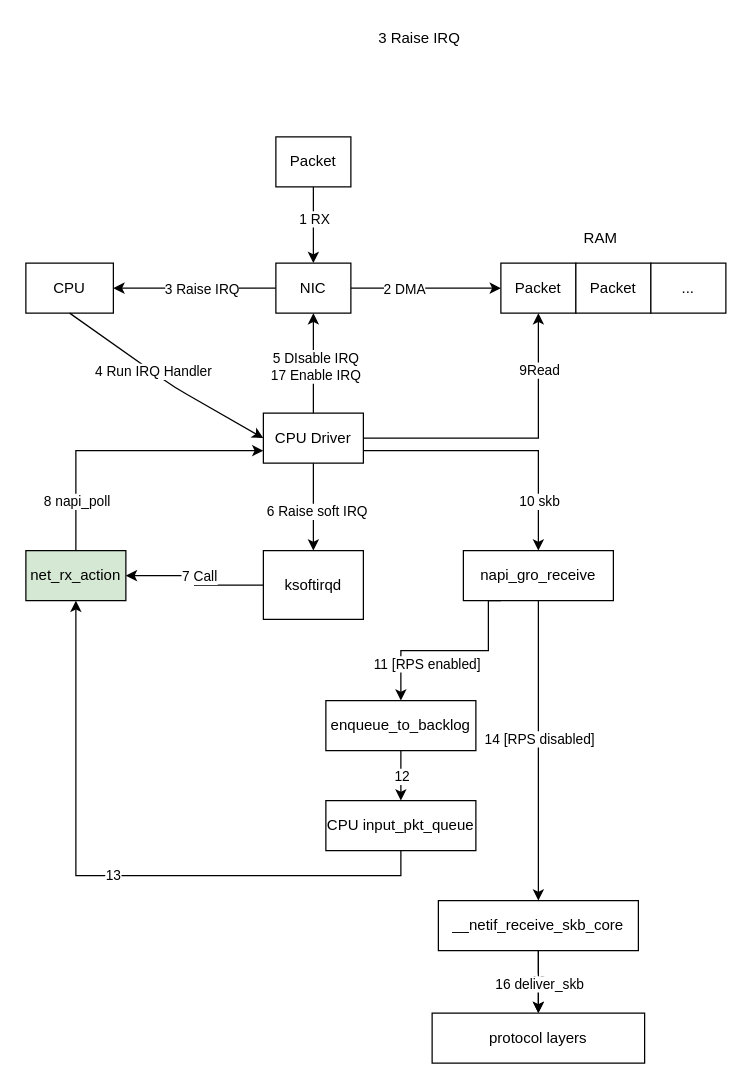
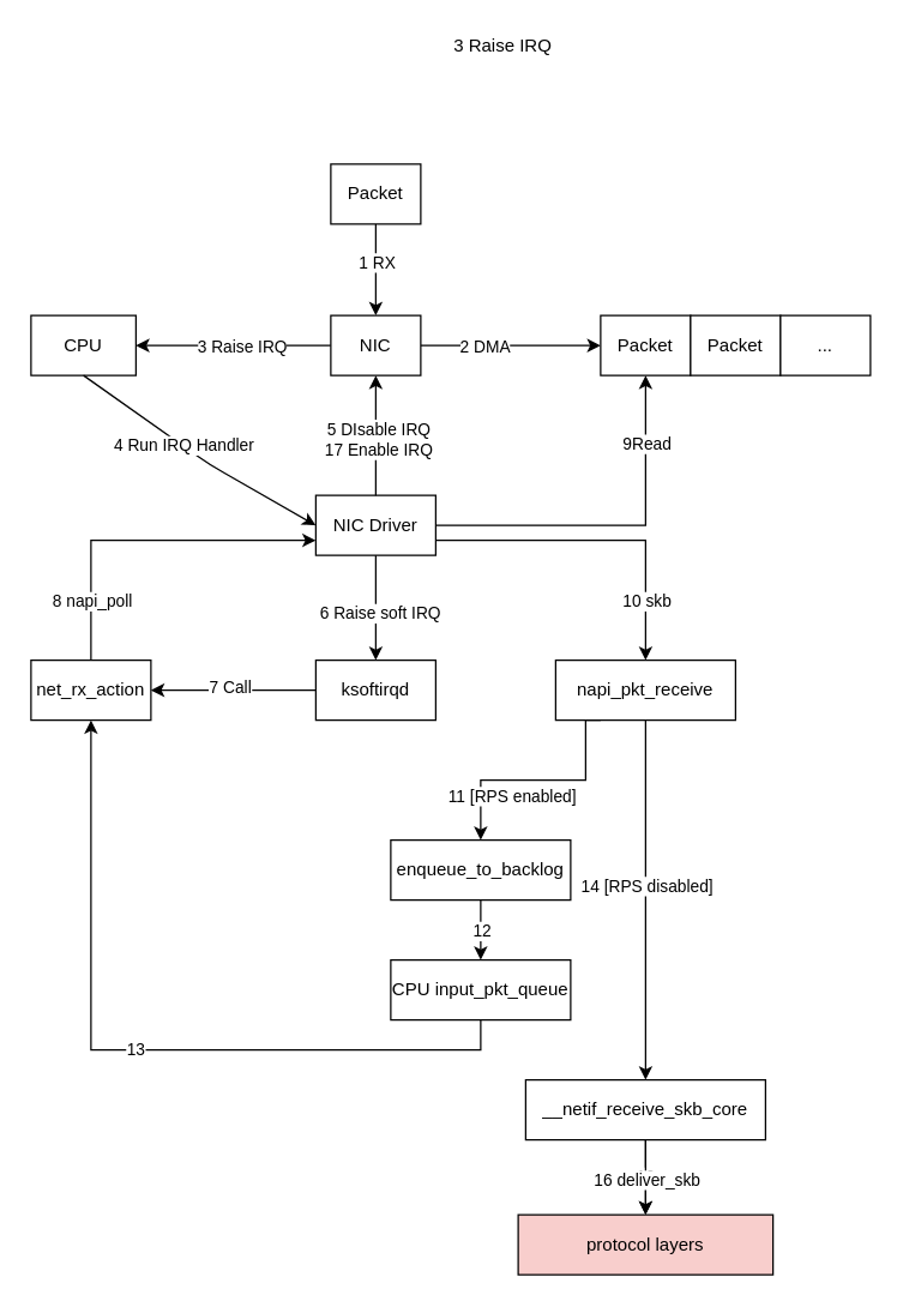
- <mxCell id="12" value="RAM" style="text;html=1;strokeColor=none;fillColor=none;align=center;verticalAlign=middle;whiteSpace=wrap;rounded=0;" parent="10" vertex="1"><mxGeometry x="60" width="40" height="20" as="geometry" /></mxCell>
- <mxCell id="20" value="CPU Driver" style="rounded=0;whiteSpace=wrap;html=1;" parent="1" vertex="1"><mxGeometry x="210" y="330" width="80" height="40" as="geometry" /></mxCell>
+ <mxCell id="20" value="NIC Driver" style="rounded=0;whiteSpace=wrap;html=1;" parent="1" vertex="1"><mxGeometry x="210" y="330" width="80" height="40" as="geometry" /></mxCell>
- <mxCell id="33" value="net_rx_action" style="rounded=0;whiteSpace=wrap;html=1;fillColor=#d5e8d4;" parent="1" vertex="1"><mxGeometry x="20" y="440" width="80" height="40" as="geometry" /></mxCell>
+ <mxCell id="33" value="net_rx_action" style="rounded=0;whiteSpace=wrap;html=1;" parent="1" vertex="1"><mxGeometry x="20" y="440" width="80" height="40" as="geometry" /></mxCell>
- <mxCell id="38" value="napi_gro_receive" style="rounded=0;whiteSpace=wrap;html=1;" parent="1" vertex="1"><mxGeometry x="370" y="440" width="120" height="40" as="geometry" /></mxCell>
+ <mxCell id="38" value="napi_pkt_receive" style="rounded=0;whiteSpace=wrap;html=1;" parent="1" vertex="1"><mxGeometry x="370" y="440" width="120" height="40" as="geometry" /></mxCell>
- <mxCell id="27" value="ksoftirqd" style="rounded=0;whiteSpace=wrap;html=1;" parent="1" vertex="1"><mxGeometry x="210" y="440" width="80" height="55" as="geometry" /></mxCell>
+ <mxCell id="27" value="ksoftirqd" style="rounded=0;whiteSpace=wrap;html=1;" parent="1" vertex="1"><mxGeometry x="210" y="440" width="80" height="40" as="geometry" /></mxCell>
- <mxCell id="48" value="protocol layers" style="rounded=0;whiteSpace=wrap;html=1;" parent="1" vertex="1"><mxGeometry x="345" y="810" width="170" height="40" as="geometry" /></mxCell>
+ <mxCell id="48" value="protocol layers" style="rounded=0;whiteSpace=wrap;html=1;fillColor=#f8cecc;" parent="1" vertex="1"><mxGeometry x="345" y="810" width="170" height="40" as="geometry" /></mxCell>
